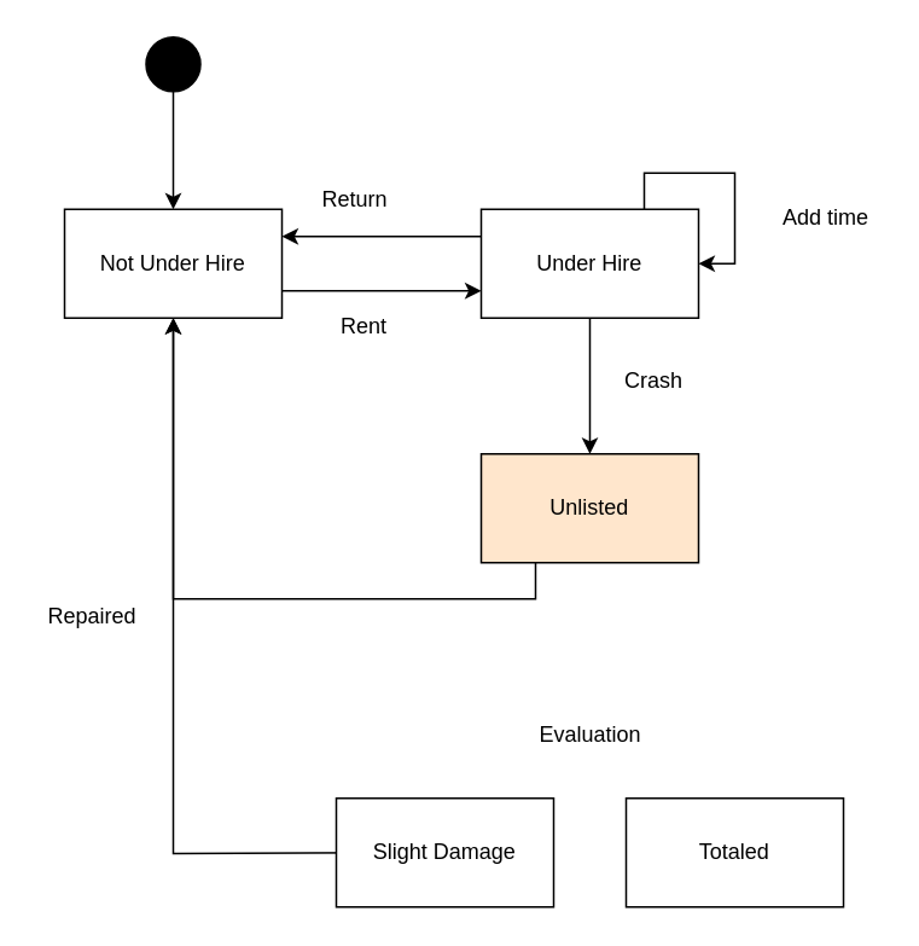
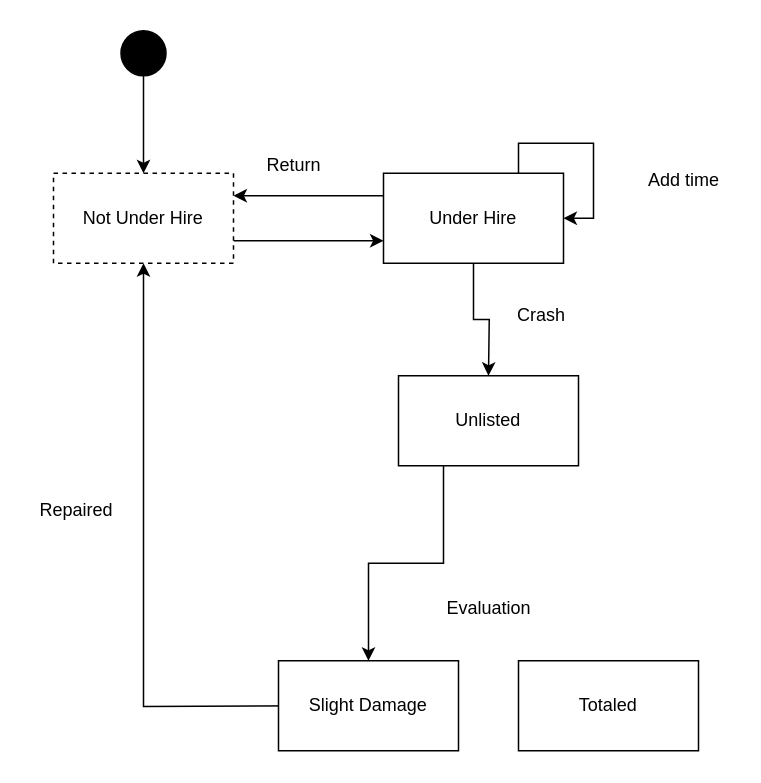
- <mxCell id="8" value="Not Under Hire" style="rounded=0;whiteSpace=wrap;html=1;fillColor=#FFFFFF;" vertex="1" parent="1"><mxGeometry x="35" y="115" width="120" height="60" as="geometry" /></mxCell>
+ <mxCell id="8" value="Not Under Hire" style="rounded=0;whiteSpace=wrap;html=1;fillColor=#FFFFFF;dashed=1;" vertex="1" parent="1"><mxGeometry x="35" y="115" width="120" height="60" as="geometry" /></mxCell>
- <mxCell id="4" value="Under Hire" style="rounded=0;whiteSpace=wrap;html=1;fillColor=#FFFFFF;" vertex="1" parent="1"><mxGeometry x="265" y="115" width="120" height="60" as="geometry" /></mxCell>
+ <mxCell id="4" value="Under Hire" style="rounded=0;whiteSpace=wrap;html=1;fillColor=#FFFFFF;" vertex="1" parent="1"><mxGeometry x="255" y="115" width="120" height="60" as="geometry" /></mxCell>
- <mxCell id="19" value="Rent" style="text;html=1;align=center;verticalAlign=middle;resizable=0;points=[];autosize=1;strokeColor=none;fillColor=none;" vertex="1" parent="1"><mxGeometry x="180" y="170" width="40" height="20" as="geometry" /></mxCell>
- <mxCell id="10" value="Unlisted" style="whiteSpace=wrap;html=1;fillColor=#ffe6cc;" vertex="1" parent="1"><mxGeometry x="265" y="250" width="120" height="60" as="geometry" /></mxCell>
+ <mxCell id="10" value="Unlisted" style="whiteSpace=wrap;html=1;fillColor=#FFFFFF;" vertex="1" parent="1"><mxGeometry x="265" y="250" width="120" height="60" as="geometry" /></mxCell>
- <mxCell id="9" style="edgeStyle=orthogonalEdgeStyle;rounded=0;orthogonalLoop=1;jettySize=auto;html=1;exitX=0.25;exitY=1;exitDx=0;exitDy=0;" edge="1" parent="1" source="10" target="8"><mxGeometry relative="1" as="geometry" /></mxCell>
+ <mxCell id="9" style="edgeStyle=orthogonalEdgeStyle;rounded=0;orthogonalLoop=1;jettySize=auto;html=1;exitX=0.25;exitY=1;exitDx=0;exitDy=0;entryX=0.5;entryY=0;entryDx=0;entryDy=0;" edge="1" parent="1" source="10" target="13"><mxGeometry relative="1" as="geometry" /></mxCell>
